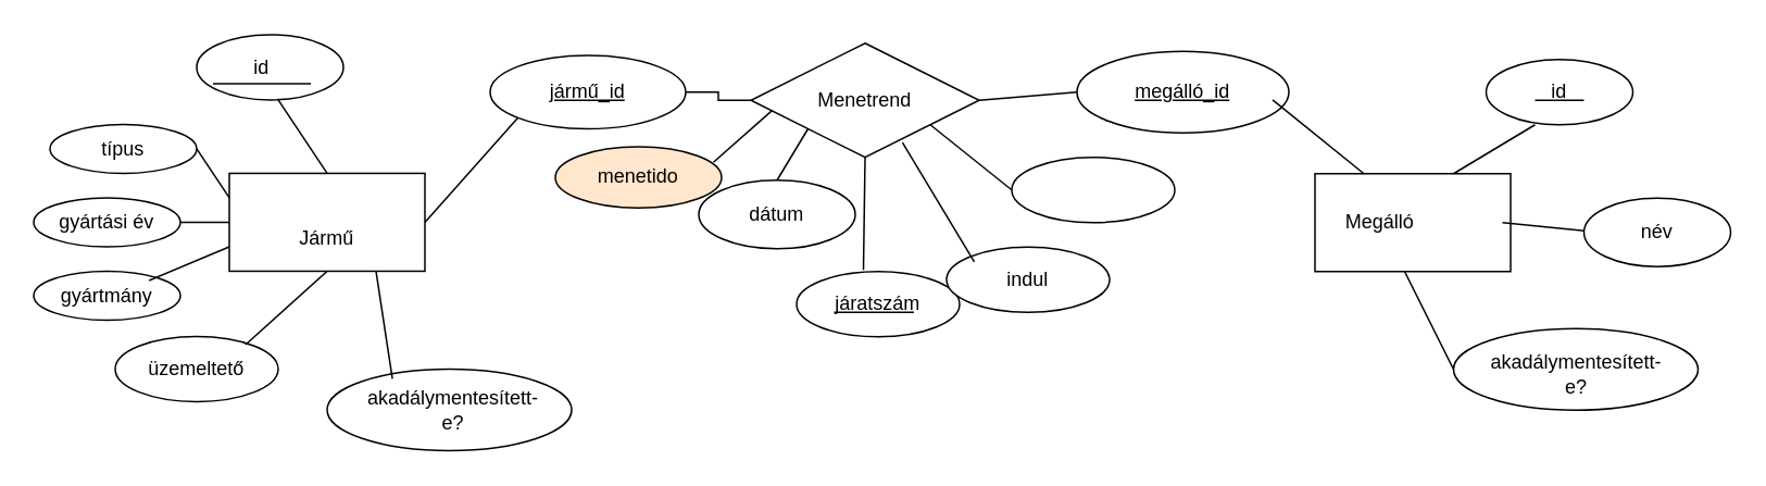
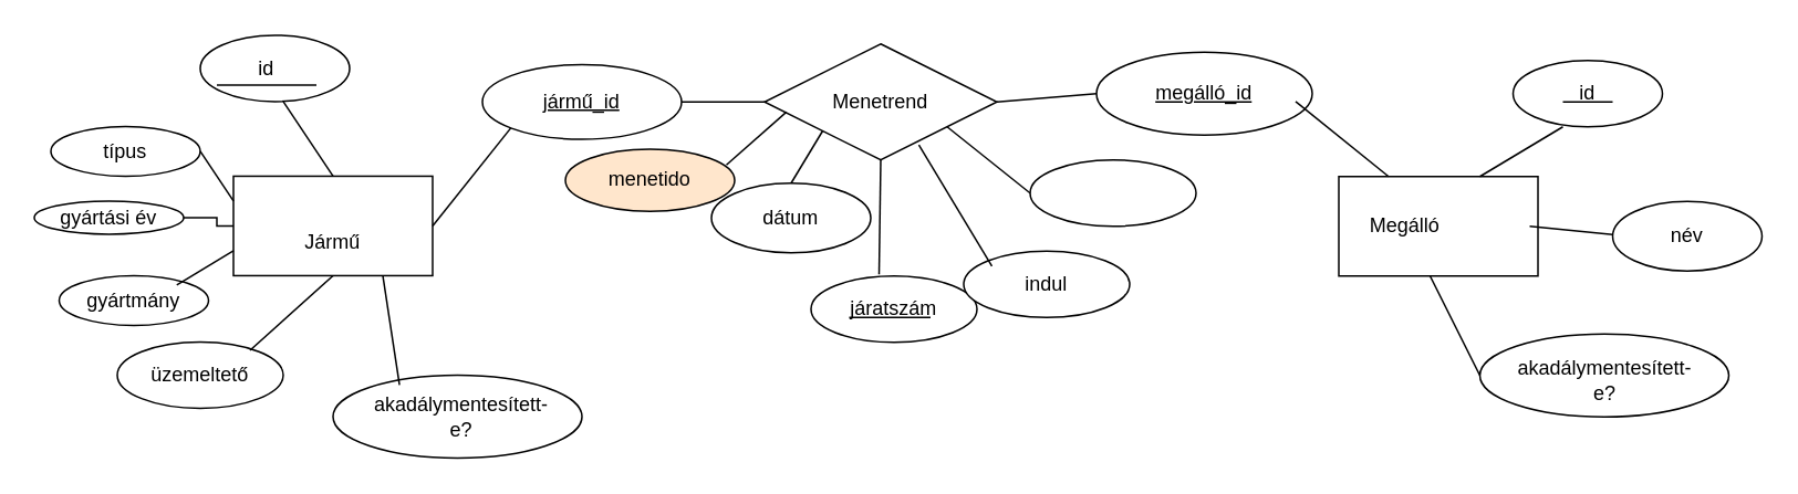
- <mxCell id="48" value="&lt;u&gt;jármű_id&lt;/u&gt;" style="ellipse;whiteSpace=wrap;html=1;" parent="1" vertex="1"><mxGeometry x="300" y="33.5" width="120" height="45" as="geometry" /></mxCell>
+ <mxCell id="48" value="&lt;u&gt;jármű_id&lt;/u&gt;" style="ellipse;whiteSpace=wrap;html=1;" parent="1" vertex="1"><mxGeometry x="290" y="38.5" width="120" height="45" as="geometry" /></mxCell>
- <mxCell id="45" value="gyártási év" style="ellipse;whiteSpace=wrap;html=1;" parent="1" vertex="1"><mxGeometry x="20" y="120.8" width="90" height="30" as="geometry" /></mxCell>
+ <mxCell id="45" value="gyártási év" style="ellipse;whiteSpace=wrap;html=1;" parent="1" vertex="1"><mxGeometry x="20" y="120.8" width="90" height="20" as="geometry" /></mxCell>
- <mxCell id="13" value="gyártmány" style="ellipse;whiteSpace=wrap;html=1;" parent="1" vertex="1"><mxGeometry x="20" y="165.8" width="90" height="30" as="geometry" /></mxCell>
+ <mxCell id="13" value="gyártmány" style="ellipse;whiteSpace=wrap;html=1;" parent="1" vertex="1"><mxGeometry x="35" y="165.8" width="90" height="30" as="geometry" /></mxCell>
